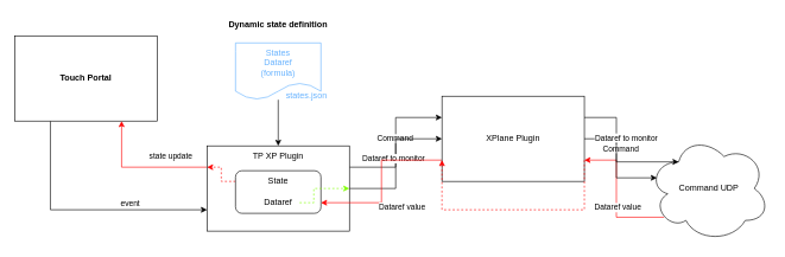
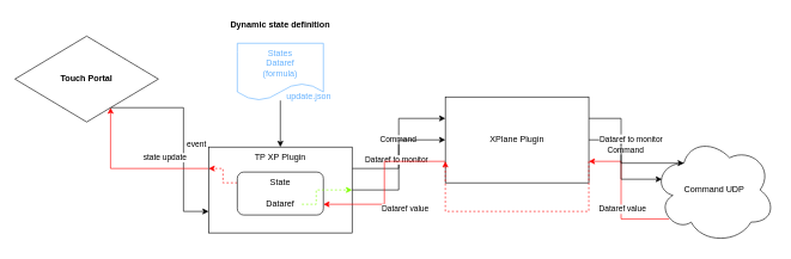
- <mxCell id="4" value="Touch Portal" style="rounded=0;whiteSpace=wrap;html=1;fontStyle=1" vertex="1" parent="1"><mxGeometry x="20" y="50" width="200" height="120" as="geometry" /></mxCell>
+ <mxCell id="4" value="Touch Portal" style="rhombus;whiteSpace=wrap;html=1;fontStyle=1;" vertex="1" parent="1"><mxGeometry x="20" y="50" width="200" height="120" as="geometry" /></mxCell>
- <mxCell id="29" value="states.json" style="text;html=1;strokeColor=none;fillColor=none;align=center;verticalAlign=middle;whiteSpace=wrap;rounded=0;fontColor=#66B2FF;" vertex="1" parent="1"><mxGeometry x="400" y="120" width="60" height="30" as="geometry" /></mxCell>
+ <mxCell id="29" value="update.json" style="text;html=1;strokeColor=none;fillColor=none;align=center;verticalAlign=middle;whiteSpace=wrap;rounded=0;fontColor=#66B2FF;" vertex="1" parent="1"><mxGeometry x="400" y="120" width="60" height="30" as="geometry" /></mxCell>
